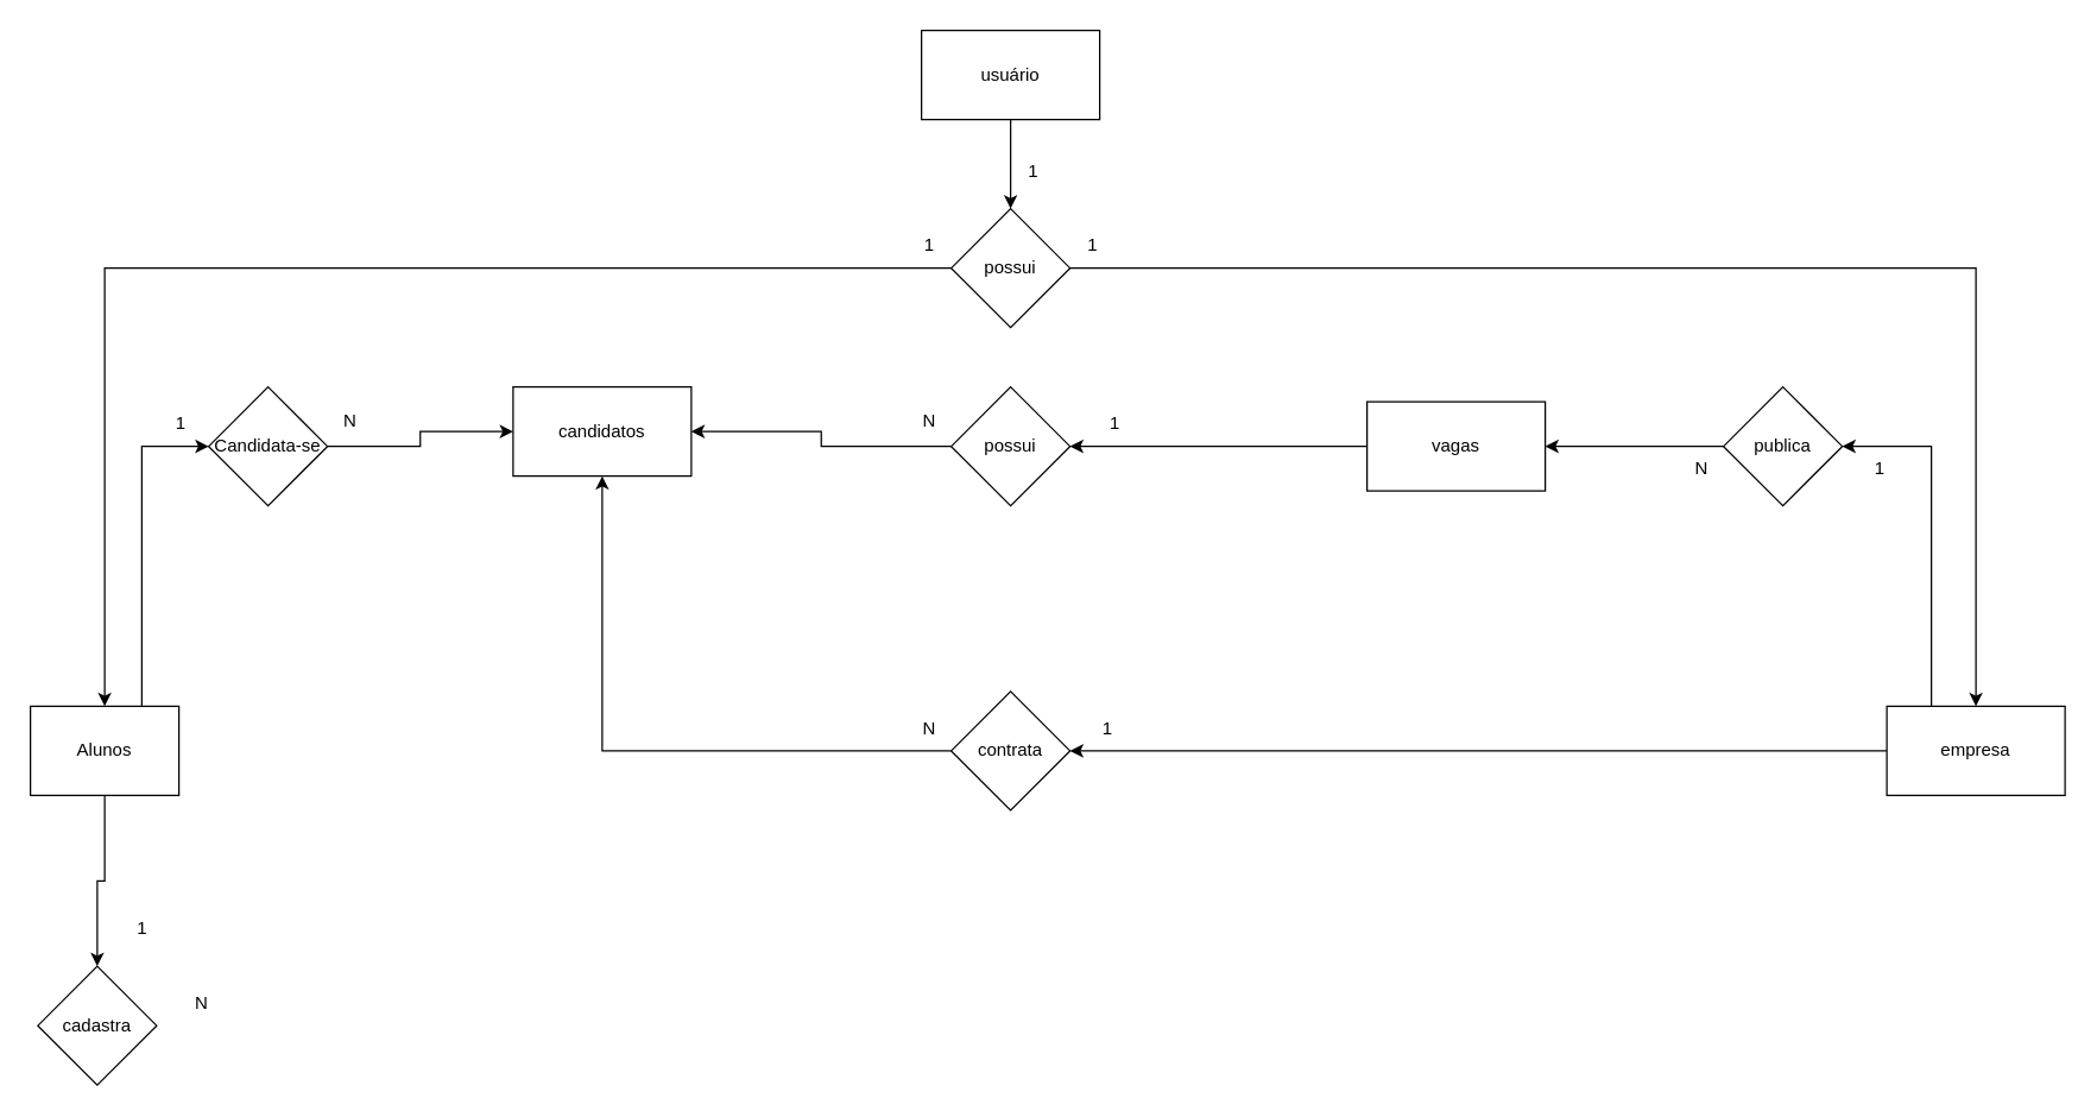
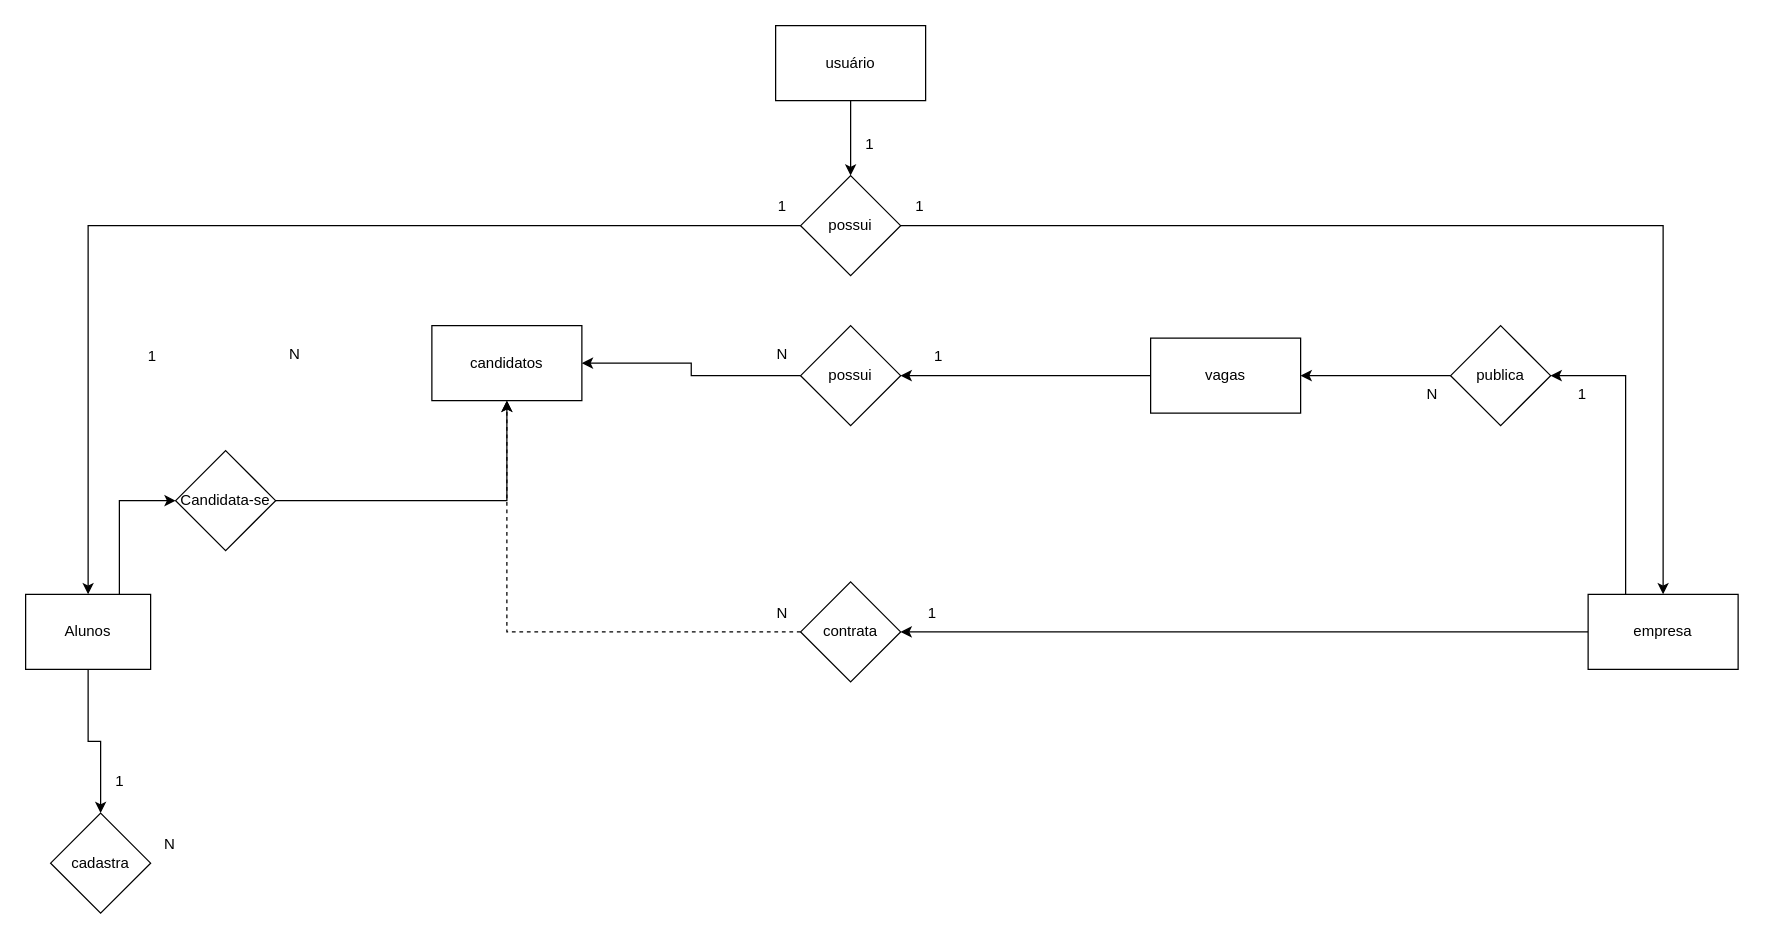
- <mxCell id="22" value="Candidata-se" style="rhombus;whiteSpace=wrap;html=1;" vertex="1" parent="1"><mxGeometry x="140" y="260" width="80" height="80" as="geometry" /></mxCell>
+ <mxCell id="22" value="Candidata-se" style="rhombus;whiteSpace=wrap;html=1;" vertex="1" parent="1"><mxGeometry x="140" y="360" width="80" height="80" as="geometry" /></mxCell>
- <mxCell id="2" style="edgeStyle=orthogonalEdgeStyle;rounded=0;orthogonalLoop=1;jettySize=auto;html=1;exitX=0;exitY=0.5;exitDx=0;exitDy=0;entryX=0.5;entryY=1;entryDx=0;entryDy=0;" edge="1" parent="1" source="3" target="20"><mxGeometry relative="1" as="geometry" /></mxCell>
+ <mxCell id="2" style="edgeStyle=orthogonalEdgeStyle;rounded=0;orthogonalLoop=1;jettySize=auto;html=1;exitX=0;exitY=0.5;exitDx=0;exitDy=0;entryX=0.5;entryY=1;entryDx=0;entryDy=0;dashed=1;" edge="1" parent="1" source="3" target="20"><mxGeometry relative="1" as="geometry" /></mxCell>
- <mxCell id="15" value="cadastra" style="rhombus;whiteSpace=wrap;html=1;" vertex="1" parent="1"><mxGeometry x="25" y="650" width="80" height="80" as="geometry" /></mxCell>
+ <mxCell id="15" value="cadastra" style="rhombus;whiteSpace=wrap;html=1;" vertex="1" parent="1"><mxGeometry x="40" y="650" width="80" height="80" as="geometry" /></mxCell>
